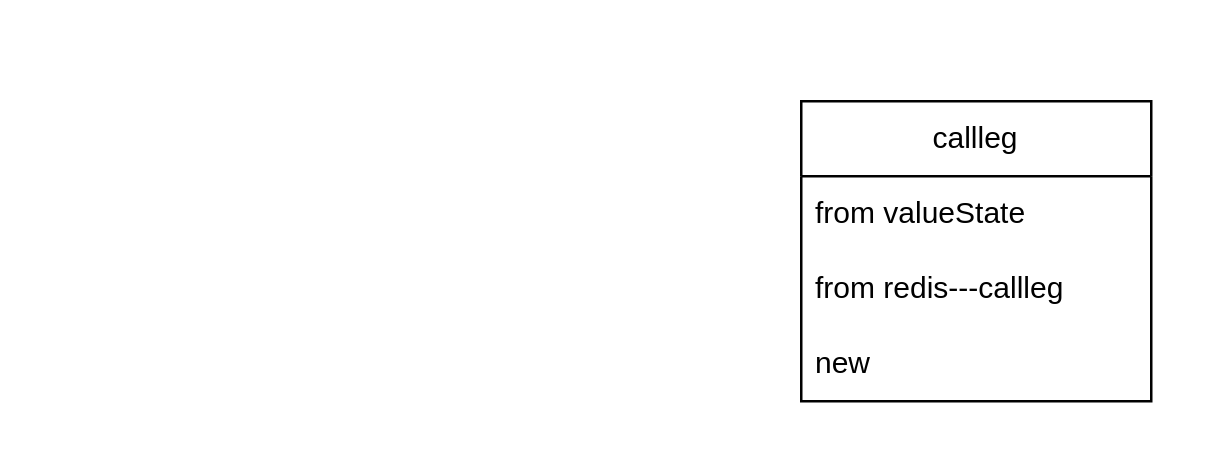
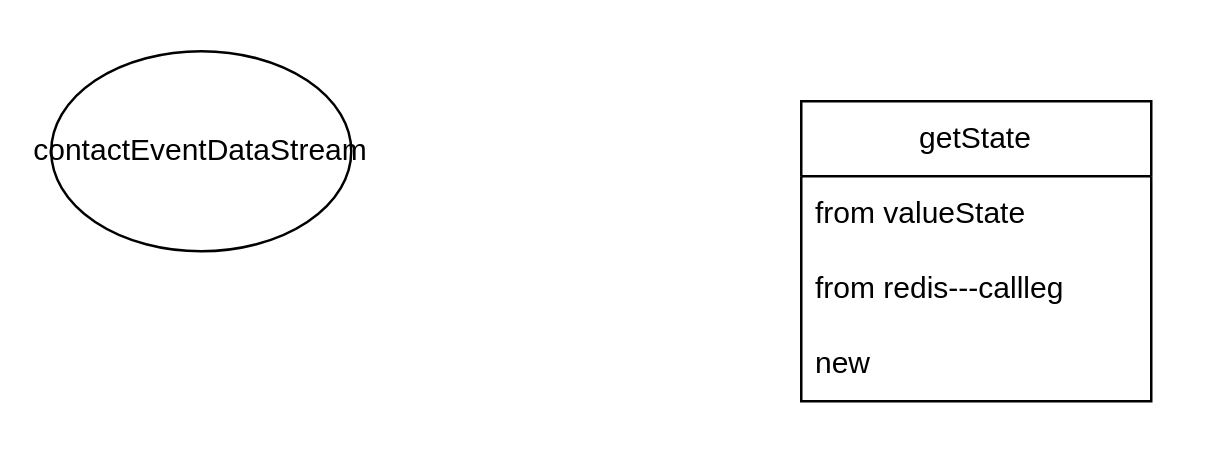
- <mxCell id="3" value="callleg" style="swimlane;fontStyle=0;childLayout=stackLayout;horizontal=1;startSize=30;horizontalStack=0;resizeParent=1;resizeParentMax=0;resizeLast=0;collapsible=1;marginBottom=0;whiteSpace=wrap;html=1;" vertex="1" parent="1"><mxGeometry x="320" y="40" width="140" height="120" as="geometry" /></mxCell>
+ <mxCell id="3" value="getState" style="swimlane;fontStyle=0;childLayout=stackLayout;horizontal=1;startSize=30;horizontalStack=0;resizeParent=1;resizeParentMax=0;resizeLast=0;collapsible=1;marginBottom=0;whiteSpace=wrap;html=1;" vertex="1" parent="1"><mxGeometry x="320" y="40" width="140" height="120" as="geometry" /></mxCell>
+ <mxCell id="2" value="contactEventDataStream" style="ellipse;whiteSpace=wrap;html=1;" vertex="1" parent="1"><mxGeometry x="20" y="20" width="120" height="80" as="geometry" /></mxCell>
